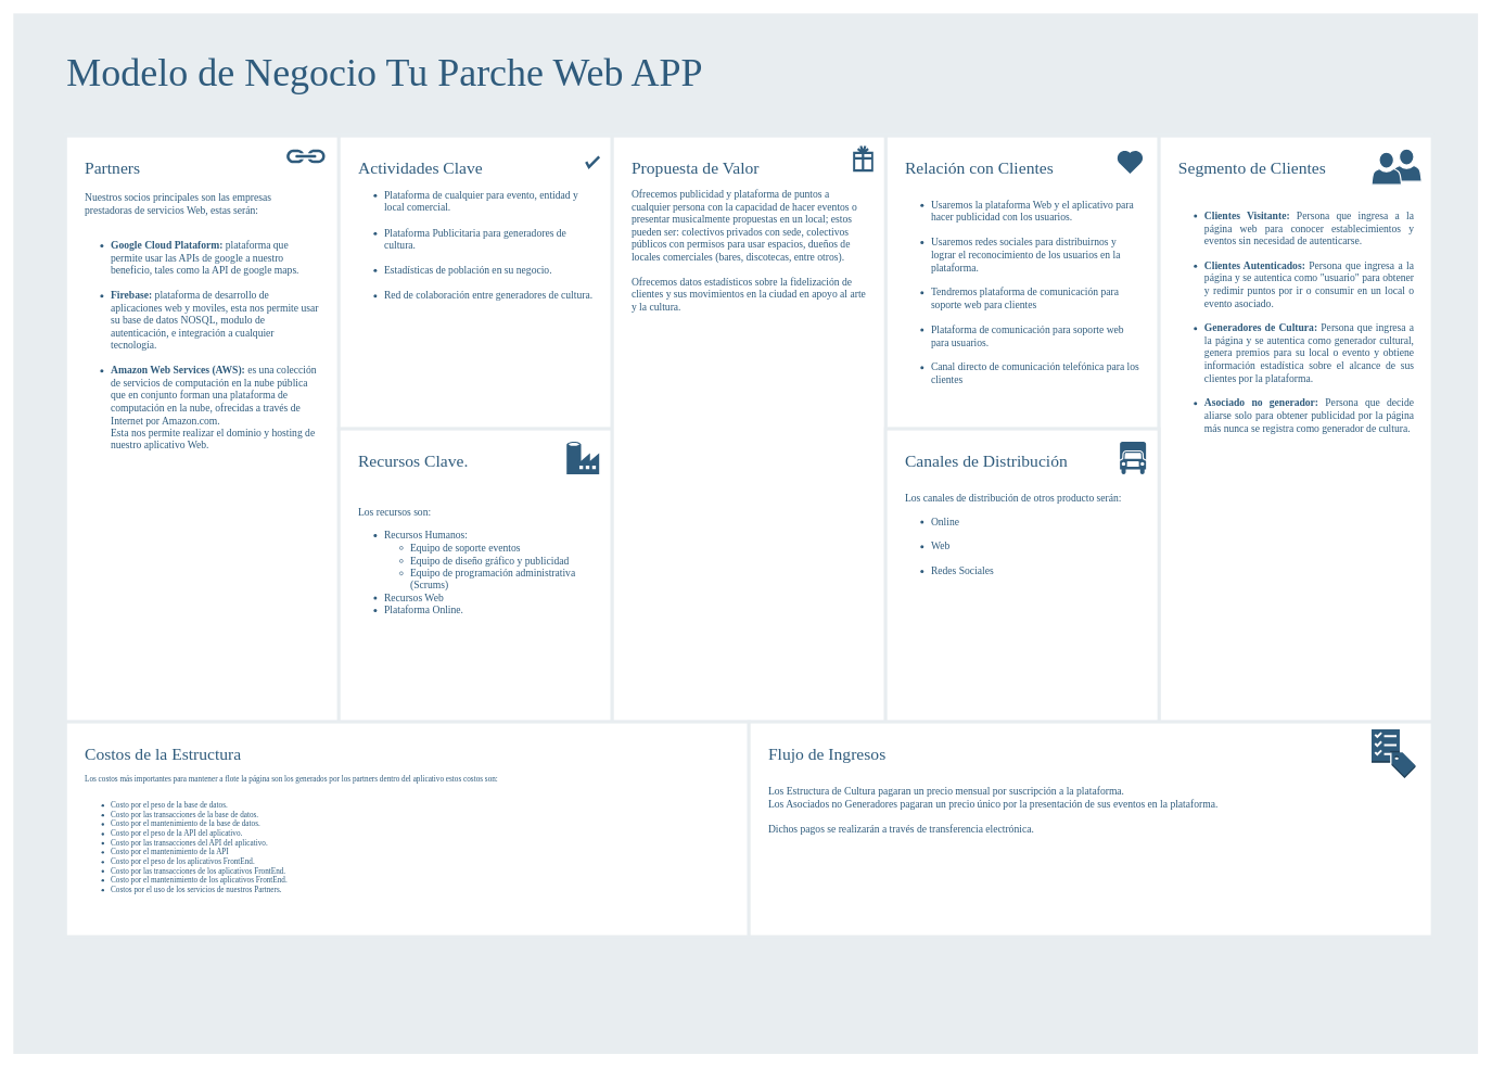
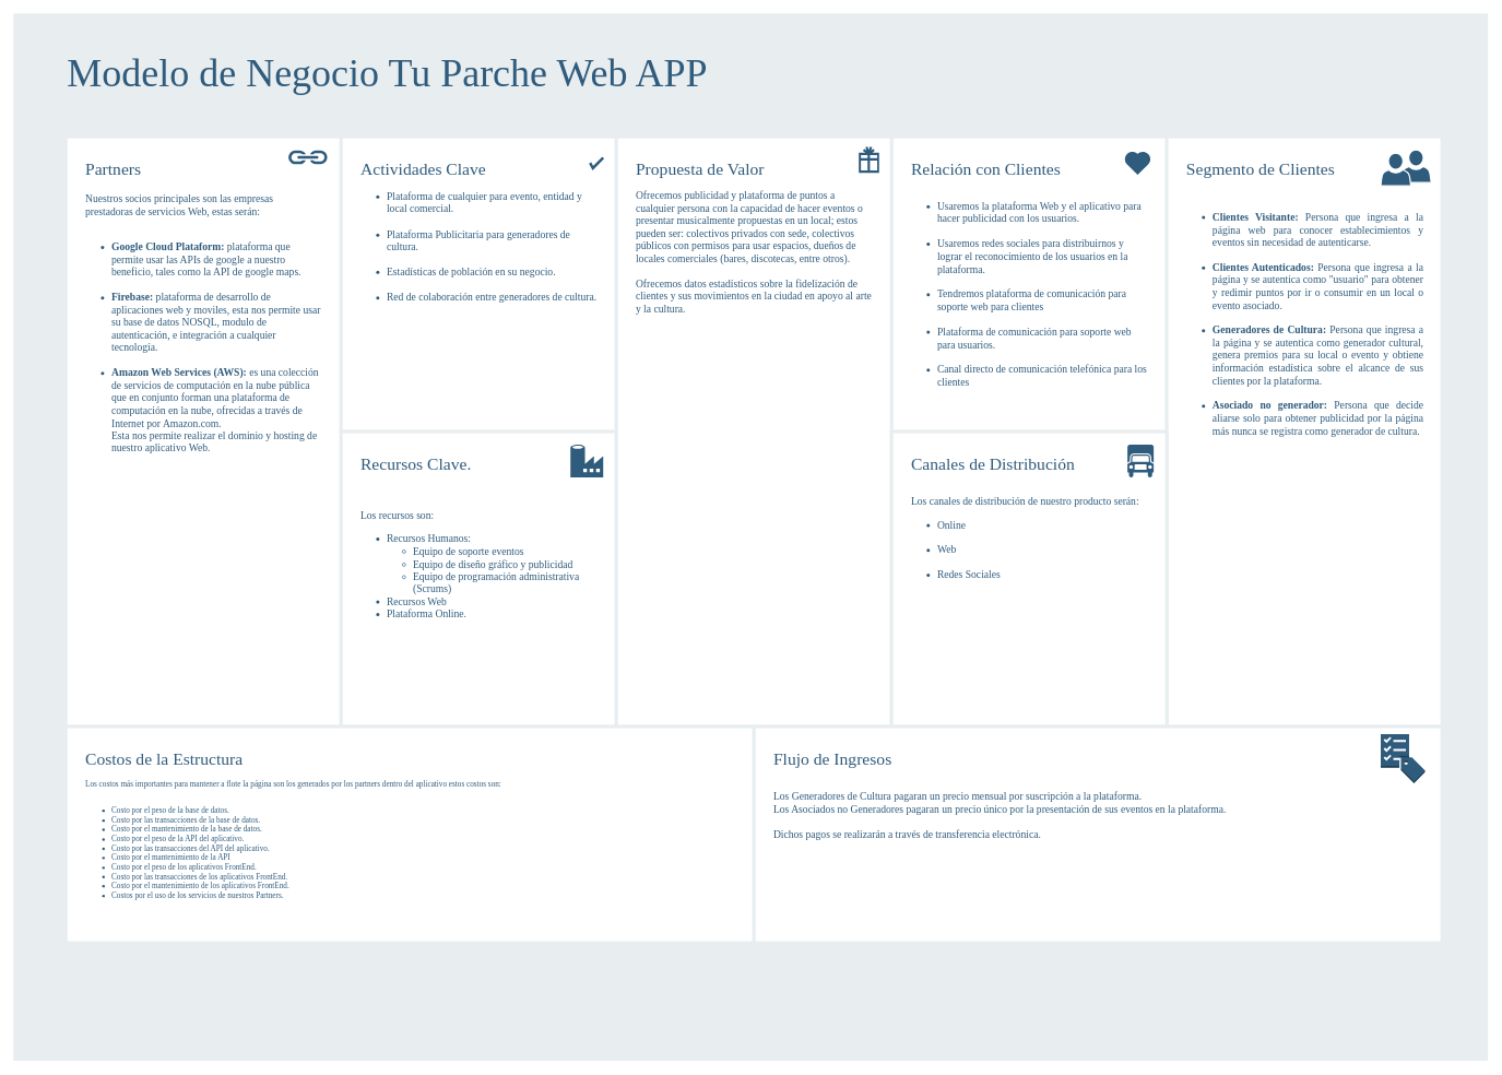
- <mxCell id="9" value="&lt;div&gt;&lt;span style=&quot;font-size: 26px&quot;&gt;Canales de Distribución&lt;/span&gt;&lt;/div&gt;&lt;div&gt;&lt;span style=&quot;font-size: 26px&quot;&gt;&lt;br&gt;&lt;/span&gt;&lt;/div&gt;&lt;div style=&quot;font-size: 16px&quot;&gt;Los canales de distribución de otros producto serán:&lt;/div&gt;&lt;div style=&quot;font-size: 16px&quot;&gt;&lt;ul&gt;&lt;li&gt;Online&lt;br&gt;&lt;br&gt;&lt;/li&gt;&lt;li&gt;Web&lt;br&gt;&lt;br&gt;&lt;/li&gt;&lt;li&gt;Redes Sociales&lt;/li&gt;&lt;/ul&gt;&lt;/div&gt;&lt;div style=&quot;font-size: 10px&quot;&gt;&lt;br&gt;&lt;/div&gt;" style="rounded=0;whiteSpace=wrap;html=1;shadow=0;labelBackgroundColor=none;strokeColor=#e8edf0;strokeWidth=5;fillColor=#ffffff;fontSize=12;fontColor=#2F5B7C;align=left;verticalAlign=top;spacing=30;fontFamily=Tahoma;" parent="1" vertex="1"><mxGeometry x="1360" y="658" width="420" height="450" as="geometry" /></mxCell>
+ <mxCell id="9" value="&lt;div&gt;&lt;span style=&quot;font-size: 26px&quot;&gt;Canales de Distribución&lt;/span&gt;&lt;/div&gt;&lt;div&gt;&lt;span style=&quot;font-size: 26px&quot;&gt;&lt;br&gt;&lt;/span&gt;&lt;/div&gt;&lt;div style=&quot;font-size: 16px&quot;&gt;Los canales de distribución de nuestro producto serán:&lt;/div&gt;&lt;div style=&quot;font-size: 16px&quot;&gt;&lt;ul&gt;&lt;li&gt;Online&lt;br&gt;&lt;br&gt;&lt;/li&gt;&lt;li&gt;Web&lt;br&gt;&lt;br&gt;&lt;/li&gt;&lt;li&gt;Redes Sociales&lt;/li&gt;&lt;/ul&gt;&lt;/div&gt;&lt;div style=&quot;font-size: 10px&quot;&gt;&lt;br&gt;&lt;/div&gt;" style="rounded=0;whiteSpace=wrap;html=1;shadow=0;labelBackgroundColor=none;strokeColor=#e8edf0;strokeWidth=5;fillColor=#ffffff;fontSize=12;fontColor=#2F5B7C;align=left;verticalAlign=top;spacing=30;fontFamily=Tahoma;" parent="1" vertex="1"><mxGeometry x="1360" y="658" width="420" height="450" as="geometry" /></mxCell>
- <mxCell id="11" value="&lt;div style=&quot;font-size: 26px&quot;&gt;Flujo de Ingresos&lt;/div&gt;&lt;div style=&quot;font-size: 26px&quot;&gt;&lt;br&gt;&lt;/div&gt;&lt;div style=&quot;font-size: 16px&quot;&gt;Los Estructura de Cultura pagaran un precio mensual por suscripción a la plataforma.&lt;/div&gt;&lt;div style=&quot;font-size: 16px&quot;&gt;Los Asociados no Generadores pagaran un precio único por la presentación de sus eventos en la plataforma.&lt;/div&gt;&lt;div style=&quot;font-size: 16px&quot;&gt;&lt;br&gt;&lt;/div&gt;&lt;div style=&quot;font-size: 16px&quot;&gt;Dichos pagos se realizarán a través de transferencia electrónica.&lt;/div&gt;" style="rounded=0;whiteSpace=wrap;html=1;shadow=0;labelBackgroundColor=none;strokeColor=#e8edf0;strokeWidth=5;fillColor=#ffffff;fontSize=12;fontColor=#2F5B7C;align=left;verticalAlign=top;spacing=30;fontFamily=Tahoma;" parent="1" vertex="1"><mxGeometry x="1150" y="1108" width="1050" height="330" as="geometry" /></mxCell>
+ <mxCell id="11" value="&lt;div style=&quot;font-size: 26px&quot;&gt;Flujo de Ingresos&lt;/div&gt;&lt;div style=&quot;font-size: 26px&quot;&gt;&lt;br&gt;&lt;/div&gt;&lt;div style=&quot;font-size: 16px&quot;&gt;Los Generadores de Cultura pagaran un precio mensual por suscripción a la plataforma.&lt;/div&gt;&lt;div style=&quot;font-size: 16px&quot;&gt;Los Asociados no Generadores pagaran un precio único por la presentación de sus eventos en la plataforma.&lt;/div&gt;&lt;div style=&quot;font-size: 16px&quot;&gt;&lt;br&gt;&lt;/div&gt;&lt;div style=&quot;font-size: 16px&quot;&gt;Dichos pagos se realizarán a través de transferencia electrónica.&lt;/div&gt;" style="rounded=0;whiteSpace=wrap;html=1;shadow=0;labelBackgroundColor=none;strokeColor=#e8edf0;strokeWidth=5;fillColor=#ffffff;fontSize=12;fontColor=#2F5B7C;align=left;verticalAlign=top;spacing=30;fontFamily=Tahoma;" parent="1" vertex="1"><mxGeometry x="1150" y="1108" width="1050" height="330" as="geometry" /></mxCell>
